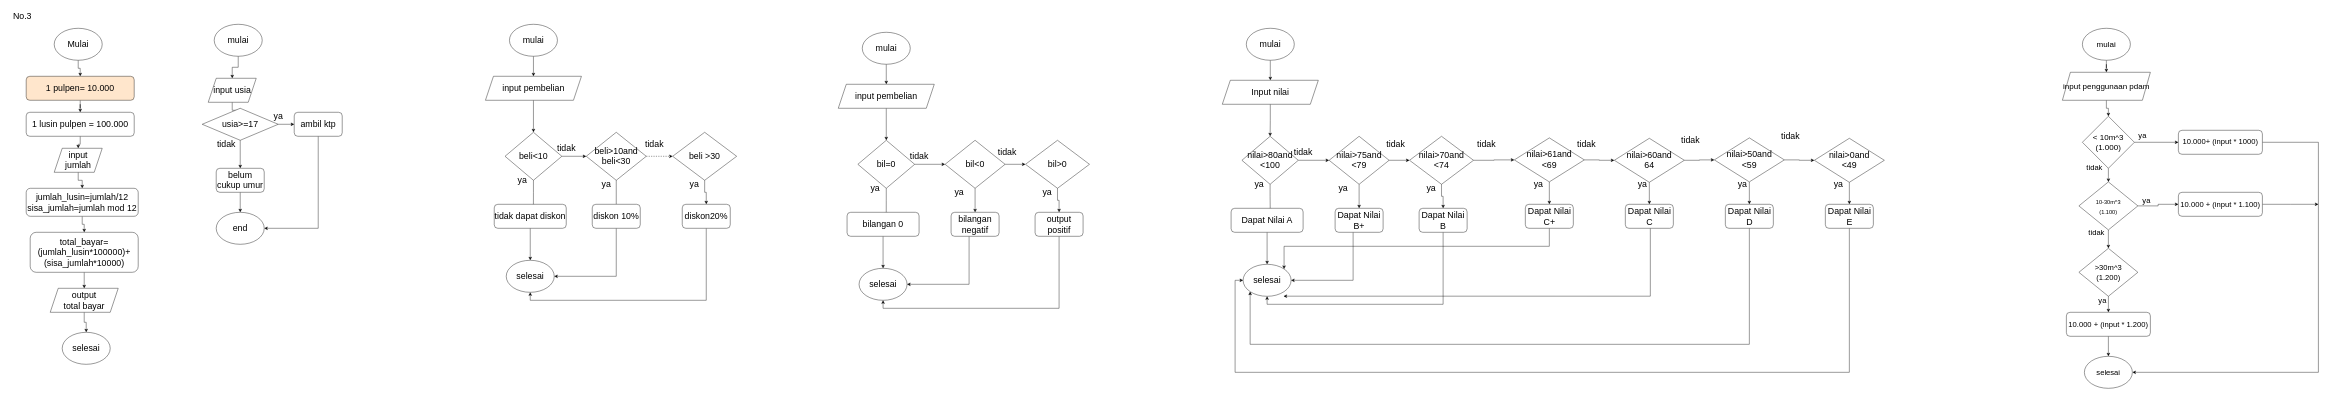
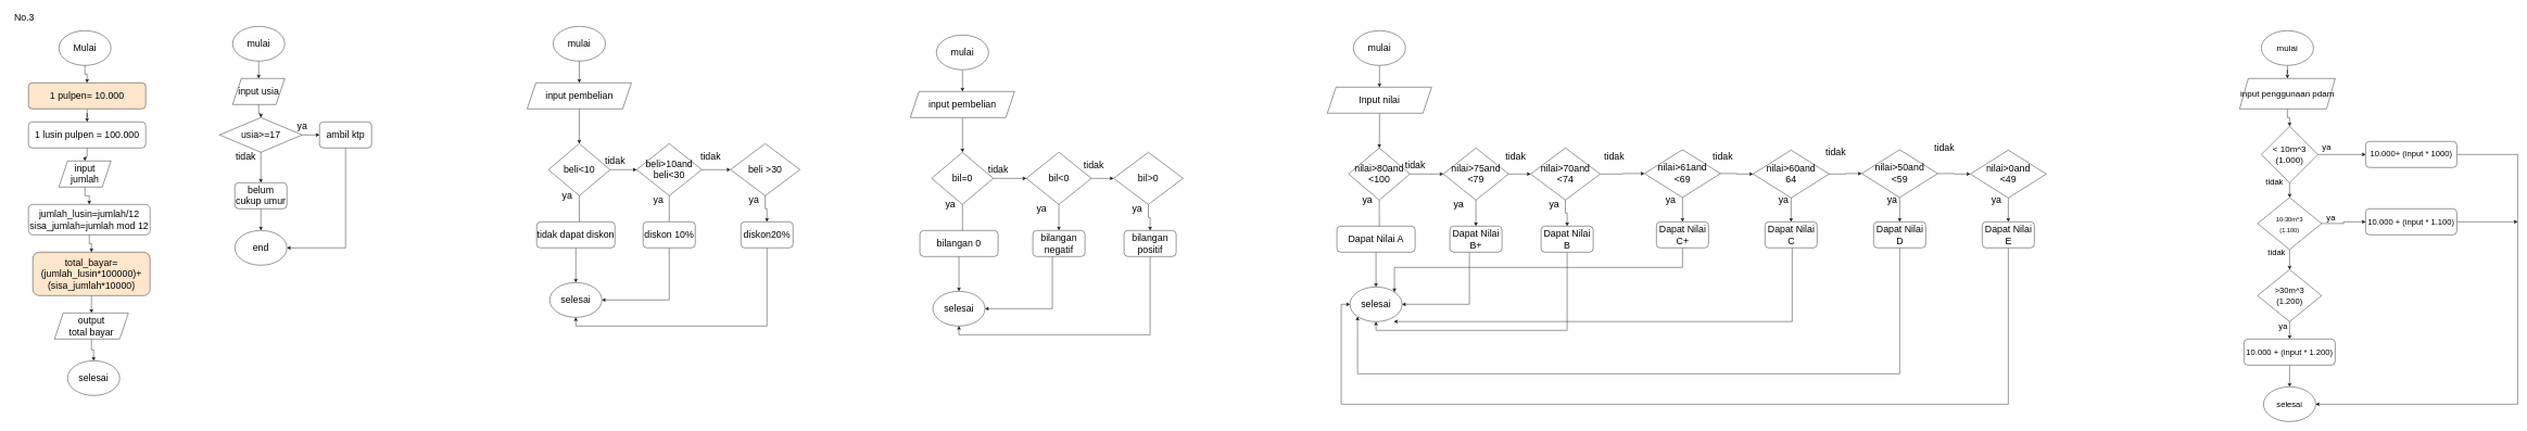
- <mxCell id="21" value="input usia" style="shape=parallelogram;perimeter=parallelogramPerimeter;whiteSpace=wrap;html=1;fixedSize=1;fontSize=22;" parent="1" vertex="1"><mxGeometry x="520" y="195" width="120" height="60" as="geometry" /></mxCell>
+ <mxCell id="21" value="input usia" style="shape=parallelogram;perimeter=parallelogramPerimeter;whiteSpace=wrap;html=1;fixedSize=1;fontSize=22;" parent="1" vertex="1"><mxGeometry x="535" y="180" width="120" height="60" as="geometry" /></mxCell>
- <mxCell id="39" value="" style="edgeStyle=orthogonalEdgeStyle;rounded=0;orthogonalLoop=1;jettySize=auto;html=1;fontSize=22;dashed=1;" parent="1" source="41" target="43" edge="1"><mxGeometry relative="1" as="geometry" /></mxCell>
+ <mxCell id="39" value="" style="edgeStyle=orthogonalEdgeStyle;rounded=0;orthogonalLoop=1;jettySize=auto;html=1;fontSize=22;" parent="1" source="41" target="43" edge="1"><mxGeometry relative="1" as="geometry" /></mxCell>
- <mxCell id="74" value="output positif" style="rounded=1;whiteSpace=wrap;html=1;fontSize=22;" parent="1" vertex="1"><mxGeometry x="2587" y="530" width="120" height="60" as="geometry" /></mxCell>
+ <mxCell id="74" value="bilangan positif" style="rounded=1;whiteSpace=wrap;html=1;fontSize=22;" parent="1" vertex="1"><mxGeometry x="2587" y="530" width="120" height="60" as="geometry" /></mxCell>
- <mxCell id="14" value="total_bayar=(jumlah_lusin*100000)+(sisa_jumlah*10000)" style="rounded=1;whiteSpace=wrap;html=1;fontSize=22;" parent="1" vertex="1"><mxGeometry x="75" y="580" width="270" height="100" as="geometry" /></mxCell>
+ <mxCell id="14" value="total_bayar=(jumlah_lusin*100000)+(sisa_jumlah*10000)" style="rounded=1;whiteSpace=wrap;html=1;fontSize=22;fillColor=#ffe6cc;" parent="1" vertex="1"><mxGeometry x="75" y="580" width="270" height="100" as="geometry" /></mxCell>
